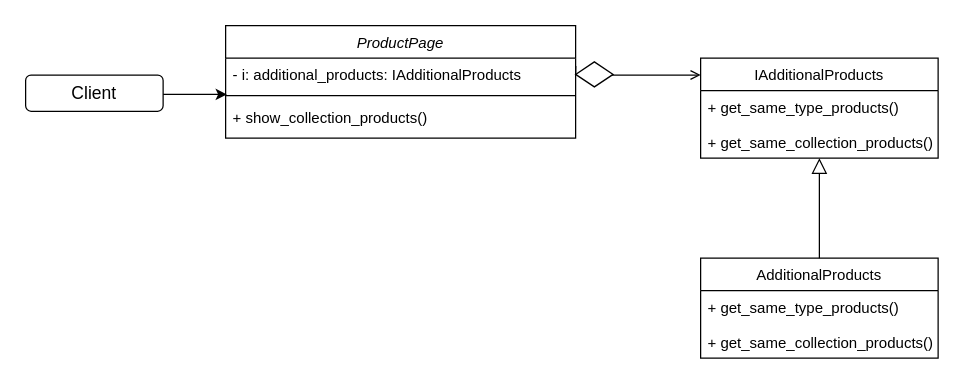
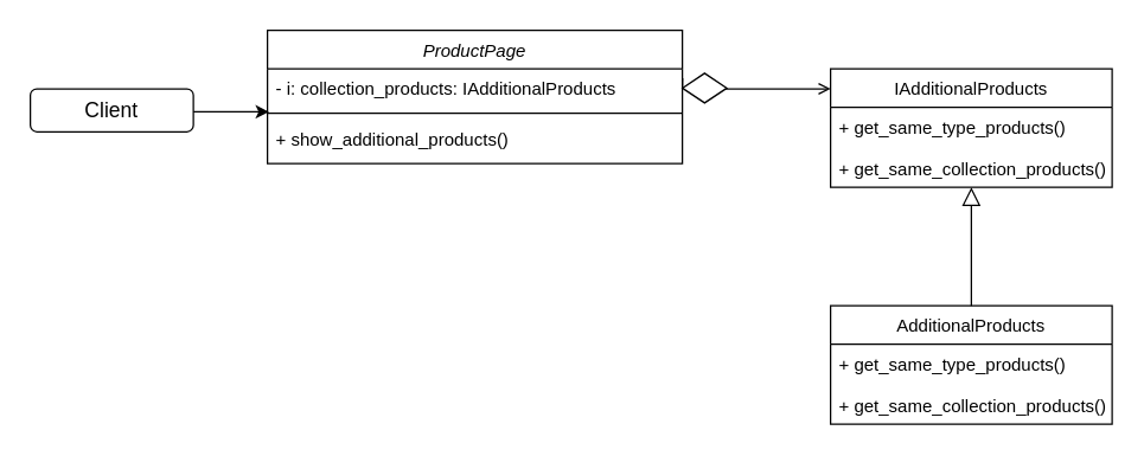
- <mxCell id="8" value="- i: additional_products: IAdditionalProducts" style="text;align=left;verticalAlign=top;spacingLeft=4;spacingRight=4;overflow=hidden;rotatable=0;points=[[0,0.5],[1,0.5]];portConstraint=eastwest;" parent="7" vertex="1"><mxGeometry y="26" width="280" height="26" as="geometry" /></mxCell>
+ <mxCell id="8" value="- i: collection_products: IAdditionalProducts" style="text;align=left;verticalAlign=top;spacingLeft=4;spacingRight=4;overflow=hidden;rotatable=0;points=[[0,0.5],[1,0.5]];portConstraint=eastwest;" parent="7" vertex="1"><mxGeometry y="26" width="280" height="26" as="geometry" /></mxCell>
- <mxCell id="10" value="+ show_collection_products()" style="text;align=left;verticalAlign=top;spacingLeft=4;spacingRight=4;overflow=hidden;rotatable=0;points=[[0,0.5],[1,0.5]];portConstraint=eastwest;" parent="7" vertex="1"><mxGeometry y="60" width="280" height="30" as="geometry" /></mxCell>
+ <mxCell id="10" value="+ show_additional_products()" style="text;align=left;verticalAlign=top;spacingLeft=4;spacingRight=4;overflow=hidden;rotatable=0;points=[[0,0.5],[1,0.5]];portConstraint=eastwest;" parent="7" vertex="1"><mxGeometry y="60" width="280" height="30" as="geometry" /></mxCell>
